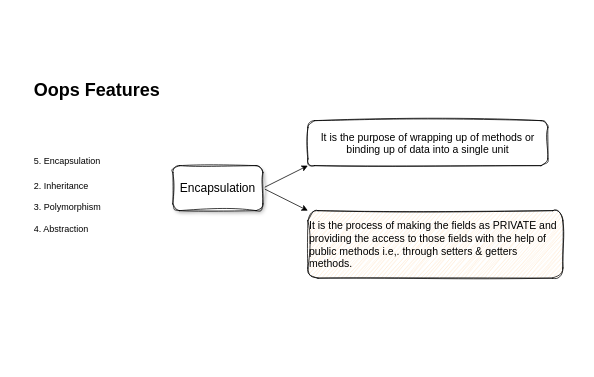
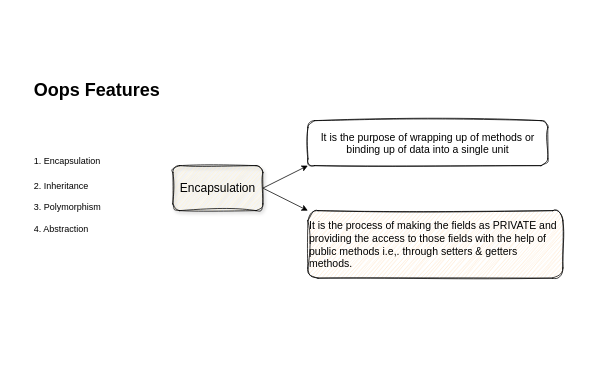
- <mxCell id="4" value="&lt;h1&gt;&lt;span style=&quot;background-color: initial;&quot;&gt;Oops Features&lt;/span&gt;&lt;/h1&gt;&lt;h1&gt;&lt;span style=&quot;background-color: initial; font-size: 12px; font-weight: normal;&quot;&gt;&lt;br&gt;&lt;/span&gt;&lt;/h1&gt;&lt;h1&gt;&lt;span style=&quot;font-size: 12px; font-weight: 400;&quot;&gt;5. Encapsulation&lt;/span&gt;&lt;/h1&gt;&lt;div&gt;&lt;span style=&quot;font-size: 12px; font-weight: 400;&quot;&gt;2. Inheritance&lt;/span&gt;&lt;/div&gt;&lt;div&gt;&lt;br&gt;&lt;/div&gt;&lt;div&gt;&lt;span style=&quot;font-size: 12px; font-weight: 400;&quot;&gt;3. Polymorphism&lt;/span&gt;&lt;/div&gt;&lt;div&gt;&lt;br&gt;&lt;/div&gt;&lt;div&gt;&lt;span style=&quot;font-size: 12px; font-weight: 400;&quot;&gt;4. Abstraction&lt;/span&gt;&lt;/div&gt;" style="text;html=1;strokeColor=none;fillColor=none;spacing=5;spacingTop=-20;whiteSpace=wrap;overflow=hidden;rounded=0;sketch=1;curveFitting=1;jiggle=2;" parent="2" vertex="1"><mxGeometry x="20" y="80" width="270" height="290" as="geometry" /></mxCell>
+ <mxCell id="4" value="&lt;h1&gt;&lt;span style=&quot;background-color: initial;&quot;&gt;Oops Features&lt;/span&gt;&lt;/h1&gt;&lt;h1&gt;&lt;span style=&quot;background-color: initial; font-size: 12px; font-weight: normal;&quot;&gt;&lt;br&gt;&lt;/span&gt;&lt;/h1&gt;&lt;h1&gt;&lt;span style=&quot;font-size: 12px; font-weight: 400;&quot;&gt;1. Encapsulation&lt;/span&gt;&lt;/h1&gt;&lt;div&gt;&lt;span style=&quot;font-size: 12px; font-weight: 400;&quot;&gt;2. Inheritance&lt;/span&gt;&lt;/div&gt;&lt;div&gt;&lt;br&gt;&lt;/div&gt;&lt;div&gt;&lt;span style=&quot;font-size: 12px; font-weight: 400;&quot;&gt;3. Polymorphism&lt;/span&gt;&lt;/div&gt;&lt;div&gt;&lt;br&gt;&lt;/div&gt;&lt;div&gt;&lt;span style=&quot;font-size: 12px; font-weight: 400;&quot;&gt;4. Abstraction&lt;/span&gt;&lt;/div&gt;" style="text;html=1;strokeColor=none;fillColor=none;spacing=5;spacingTop=-20;whiteSpace=wrap;overflow=hidden;rounded=0;sketch=1;curveFitting=1;jiggle=2;" parent="2" vertex="1"><mxGeometry x="20" y="80" width="270" height="290" as="geometry" /></mxCell>
- <mxCell id="10" value="&lt;font style=&quot;font-size: 16px;&quot;&gt;Encapsulation&lt;/font&gt;" style="rounded=1;whiteSpace=wrap;html=1;glass=0;shadow=1;sketch=1;curveFitting=1;jiggle=2;" parent="5" vertex="1"><mxGeometry y="60" width="120" height="60" as="geometry" /></mxCell>
+ <mxCell id="10" value="&lt;font style=&quot;font-size: 16px;&quot;&gt;Encapsulation&lt;/font&gt;" style="rounded=1;whiteSpace=wrap;html=1;glass=0;shadow=1;sketch=1;curveFitting=1;jiggle=2;fillColor=#fff2cc;" parent="5" vertex="1"><mxGeometry y="60" width="120" height="60" as="geometry" /></mxCell>
